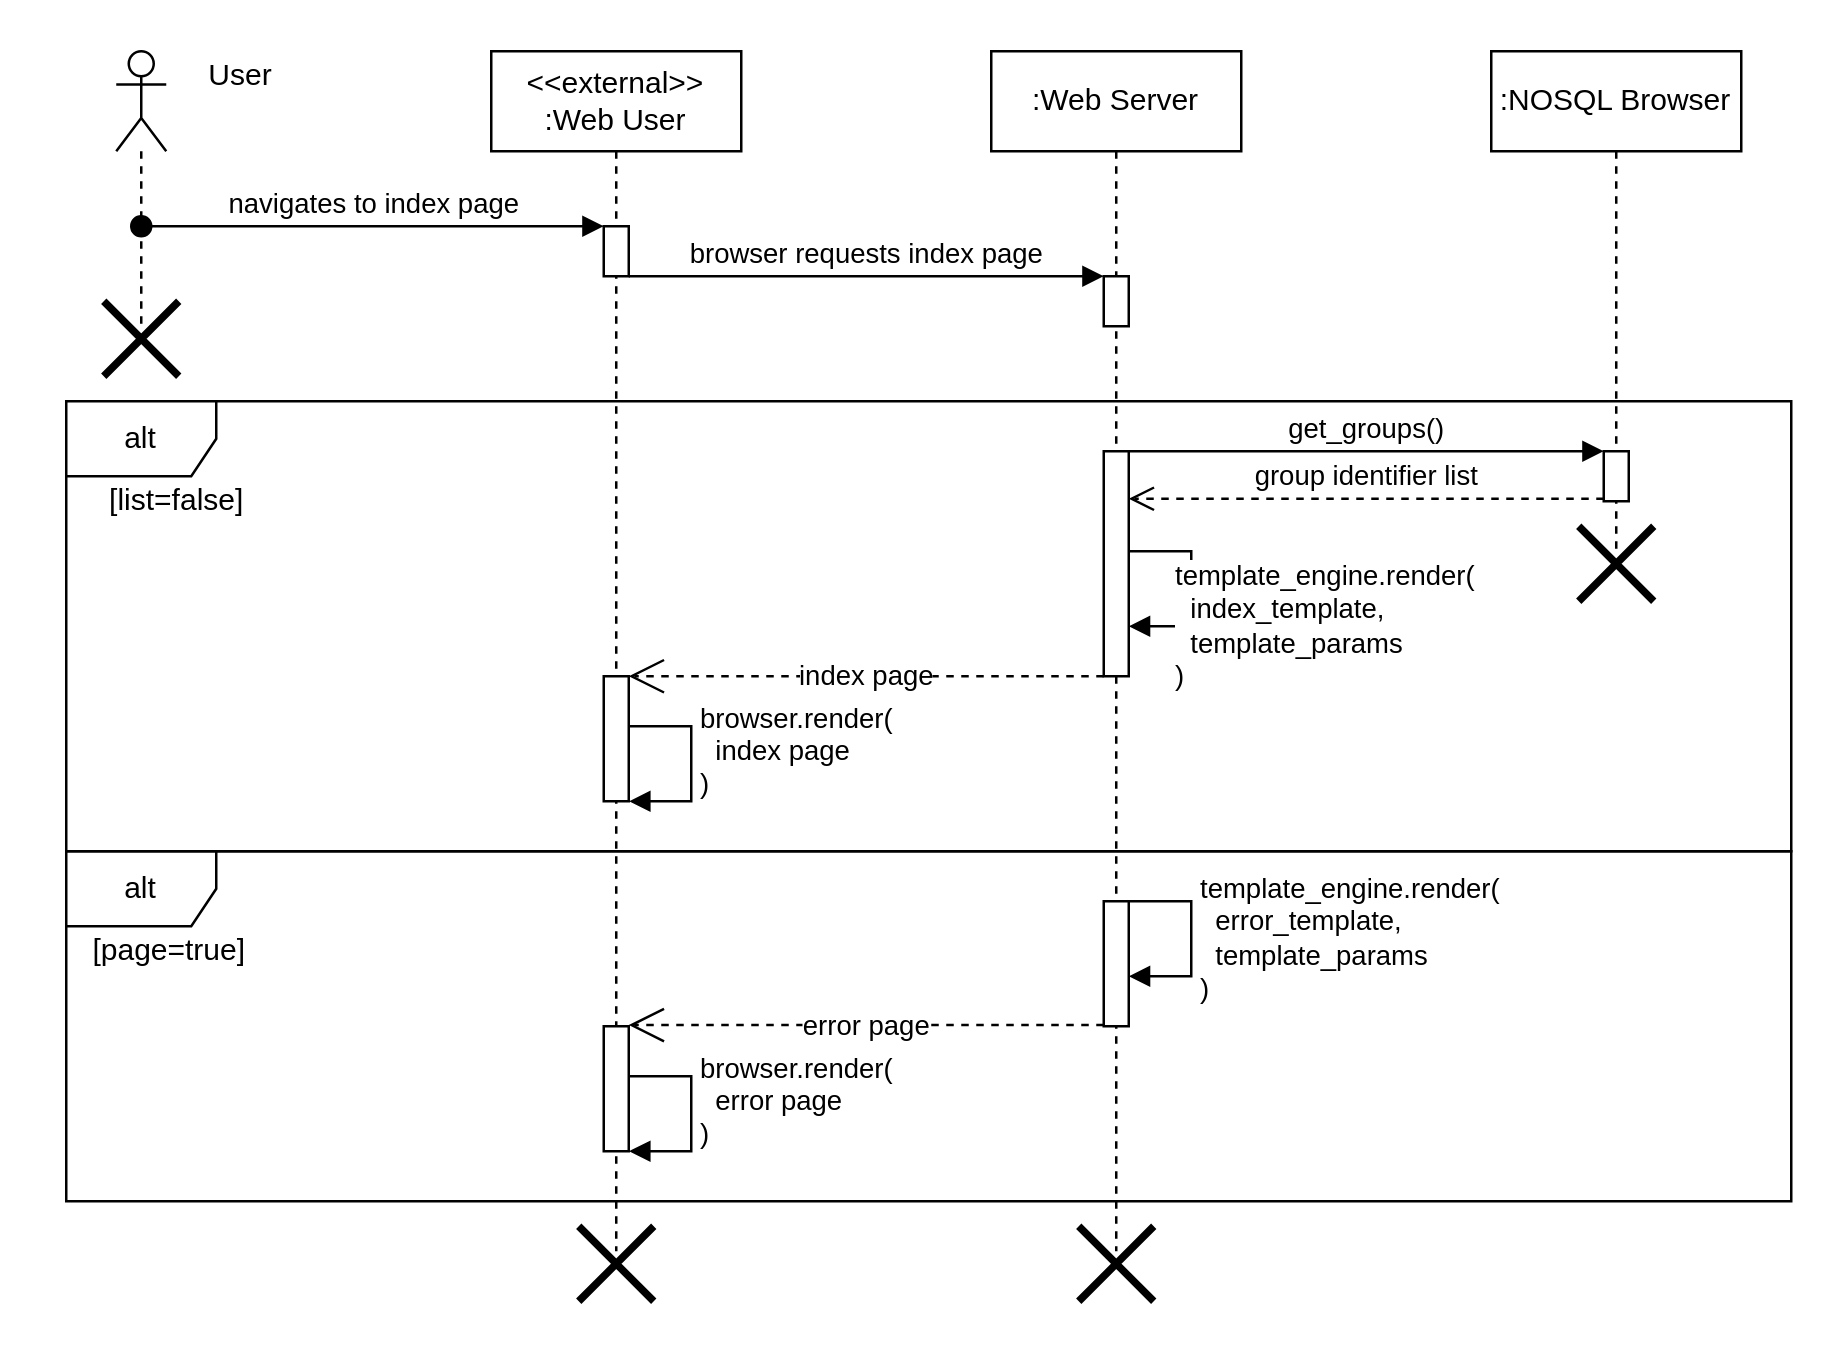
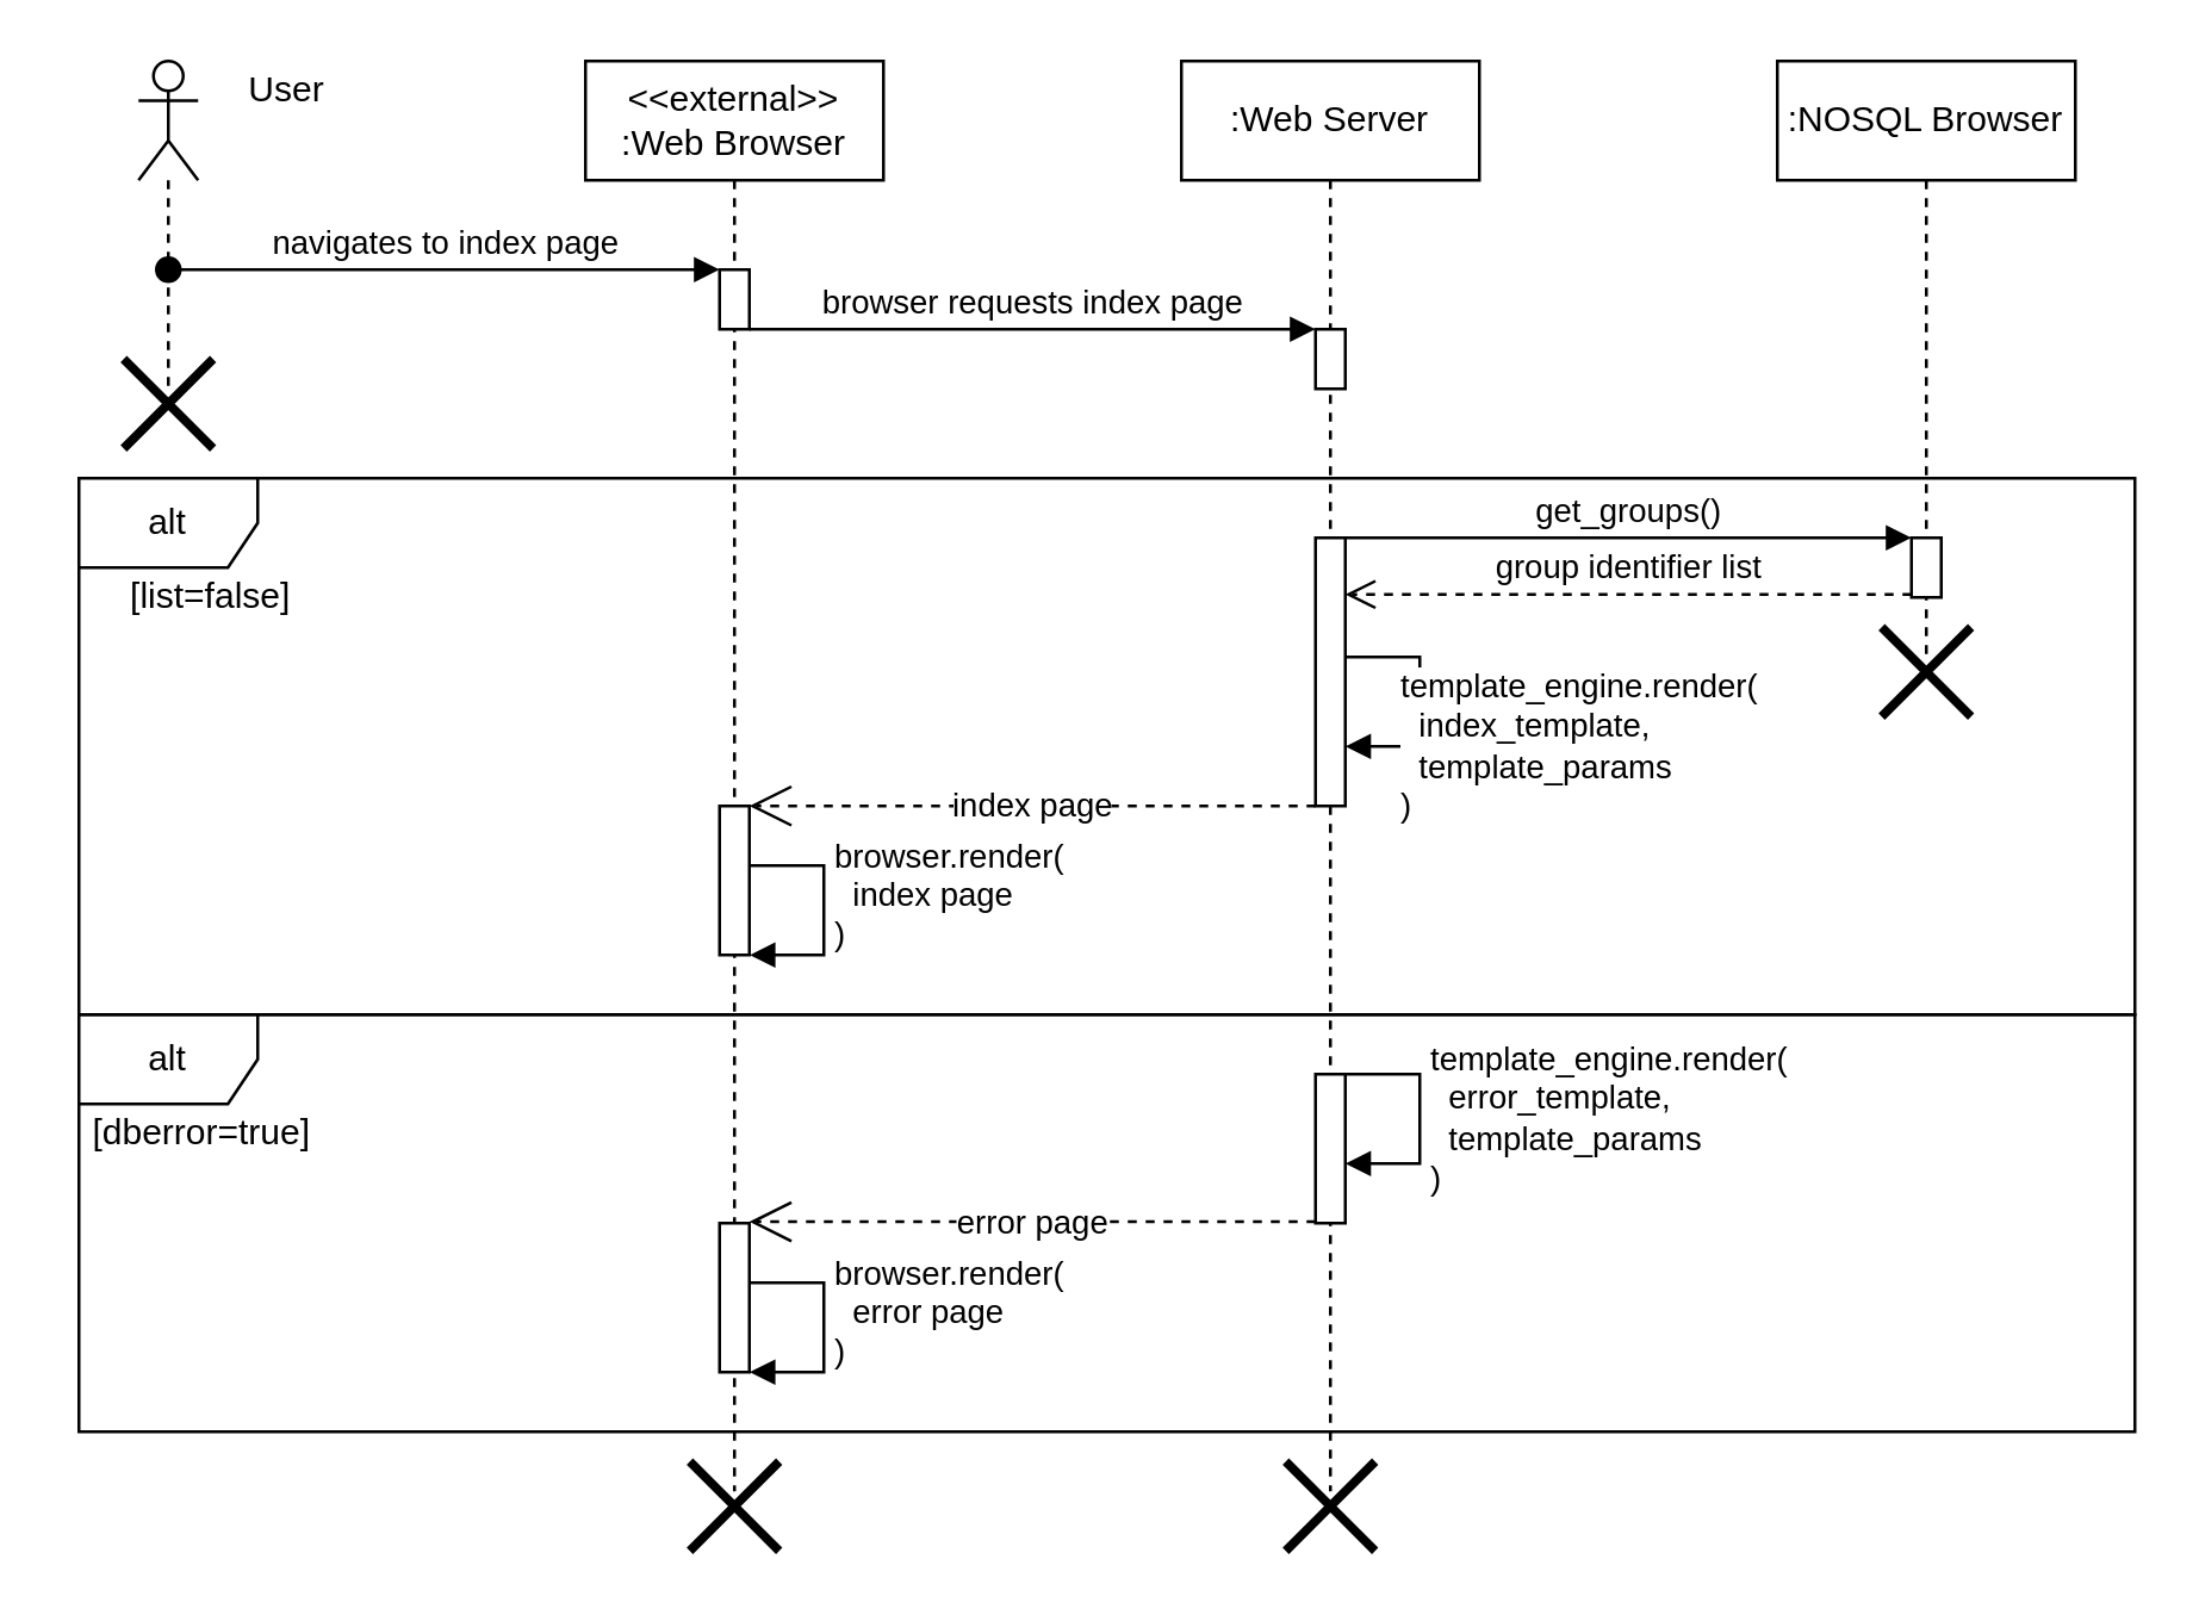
- <mxCell id="4" value="&amp;lt;&amp;lt;external&amp;gt;&amp;gt;&lt;br&gt;:Web User" style="shape=umlLifeline;perimeter=lifelinePerimeter;whiteSpace=wrap;html=1;container=1;collapsible=0;recursiveResize=0;outlineConnect=0;" parent="1" vertex="1"><mxGeometry x="196" y="20" width="100" height="480" as="geometry" /></mxCell>
+ <mxCell id="4" value="&amp;lt;&amp;lt;external&amp;gt;&amp;gt;&lt;br&gt;:Web Browser" style="shape=umlLifeline;perimeter=lifelinePerimeter;whiteSpace=wrap;html=1;container=1;collapsible=0;recursiveResize=0;outlineConnect=0;" parent="1" vertex="1"><mxGeometry x="196" y="20" width="100" height="480" as="geometry" /></mxCell>
- <mxCell id="23" value="[page=true]" style="text;html=1;strokeColor=none;fillColor=none;align=center;verticalAlign=middle;whiteSpace=wrap;rounded=0;" vertex="1" parent="1"><mxGeometry x="20" y="370" width="95" height="20" as="geometry" /></mxCell>
+ <mxCell id="23" value="[dberror=true]" style="text;html=1;strokeColor=none;fillColor=none;align=center;verticalAlign=middle;whiteSpace=wrap;rounded=0;" vertex="1" parent="1"><mxGeometry x="20" y="370" width="95" height="20" as="geometry" /></mxCell>
